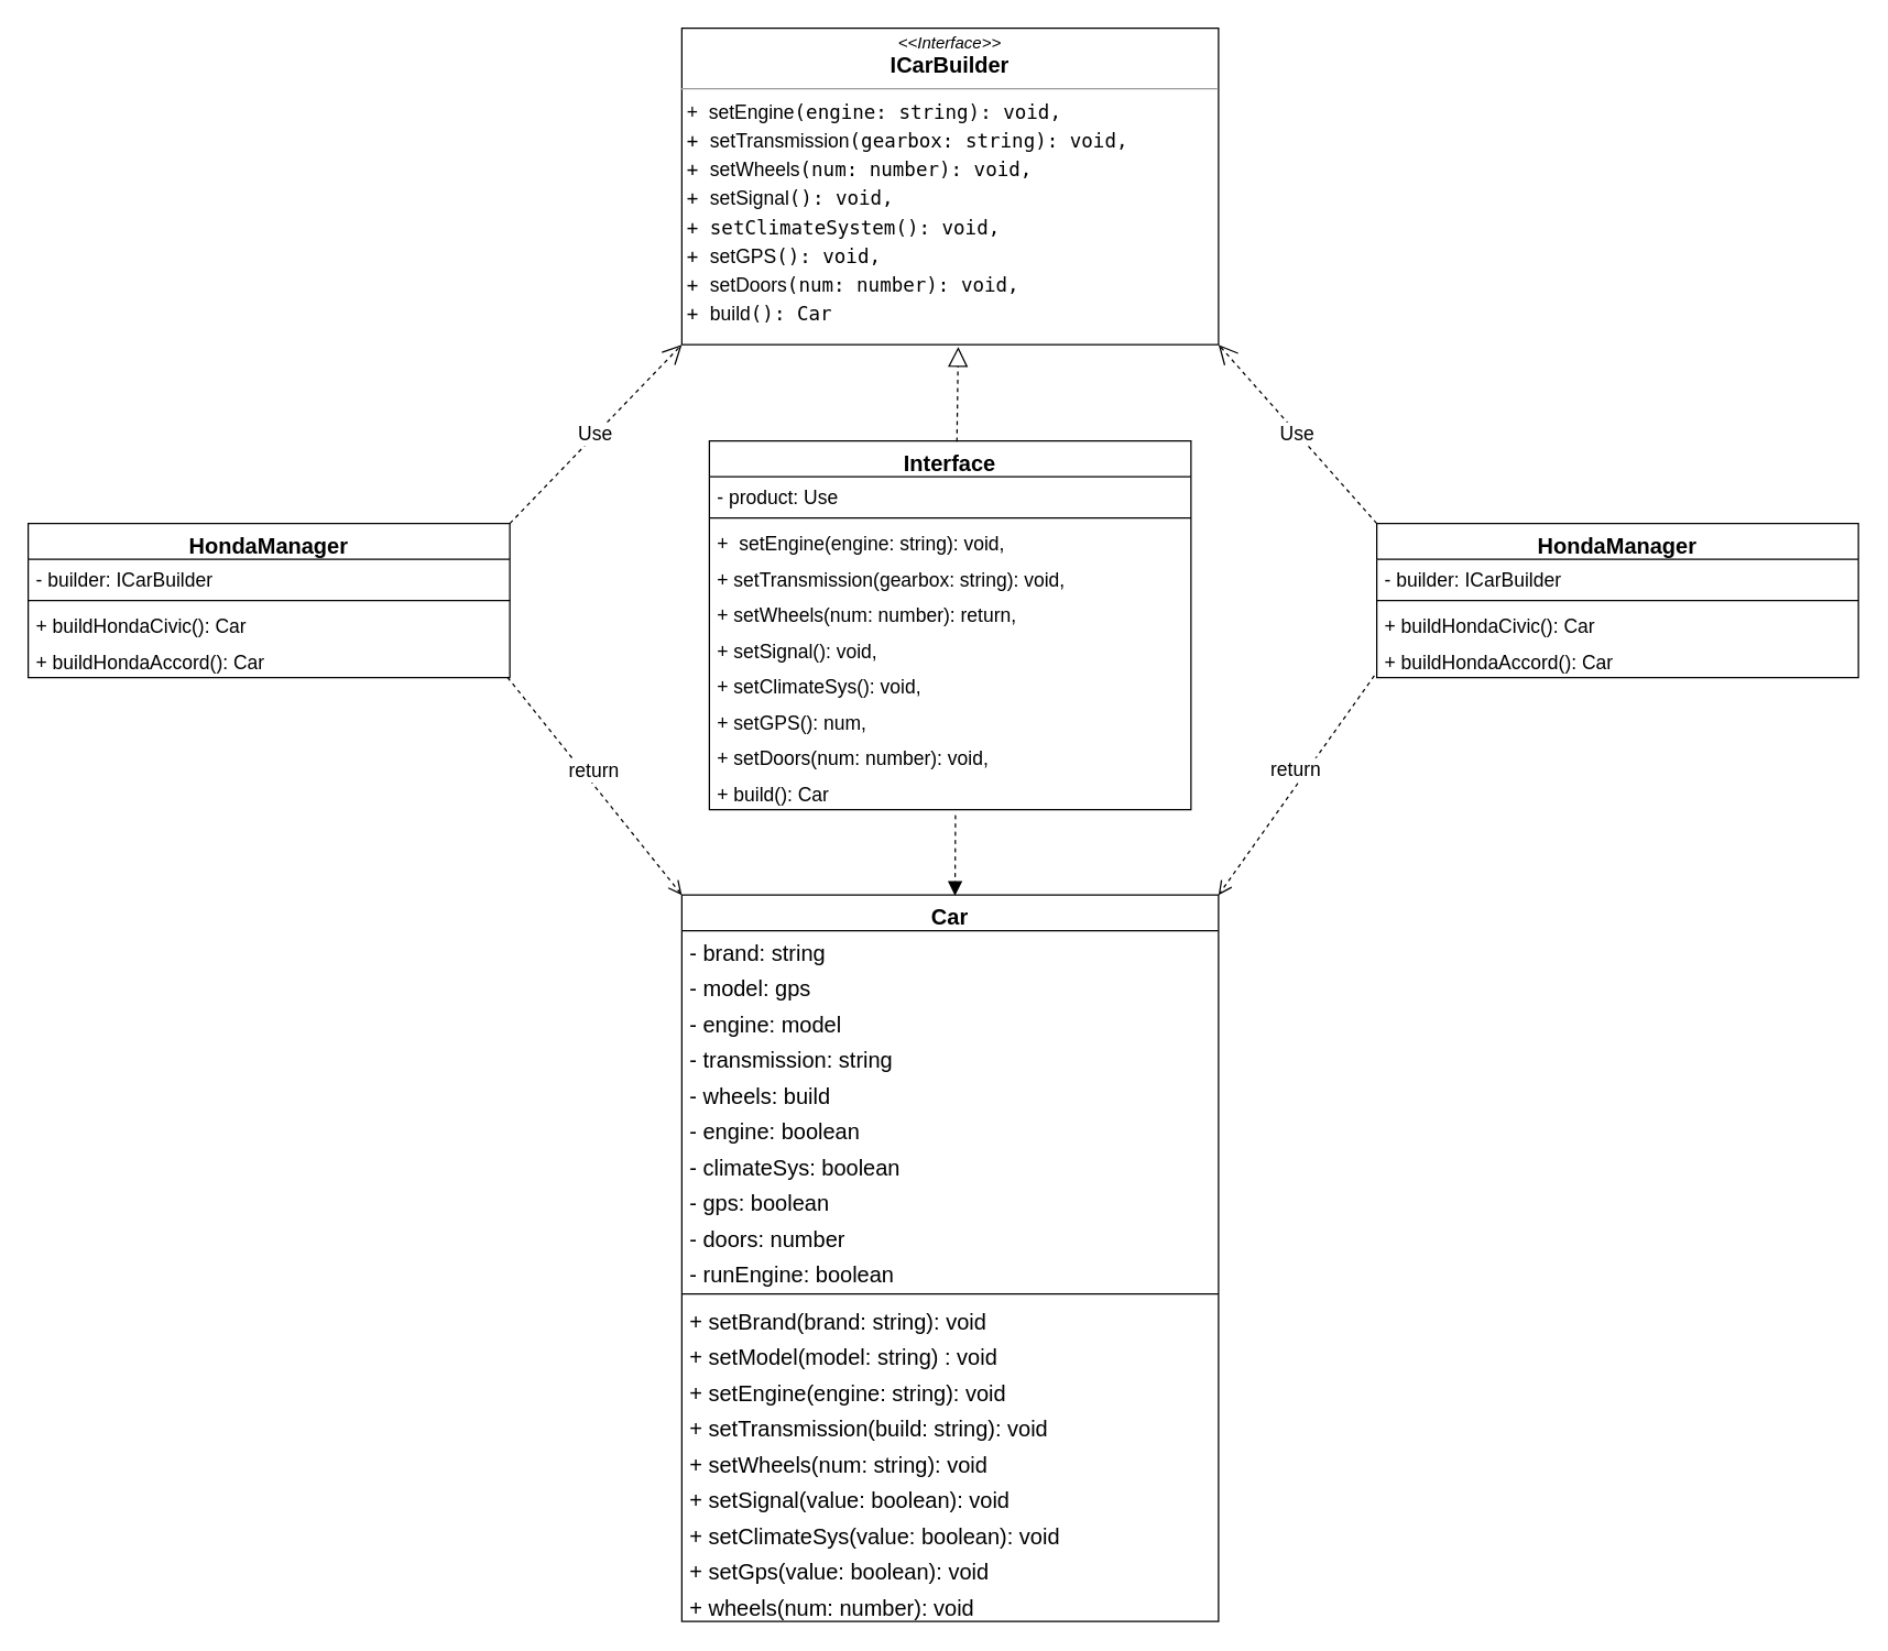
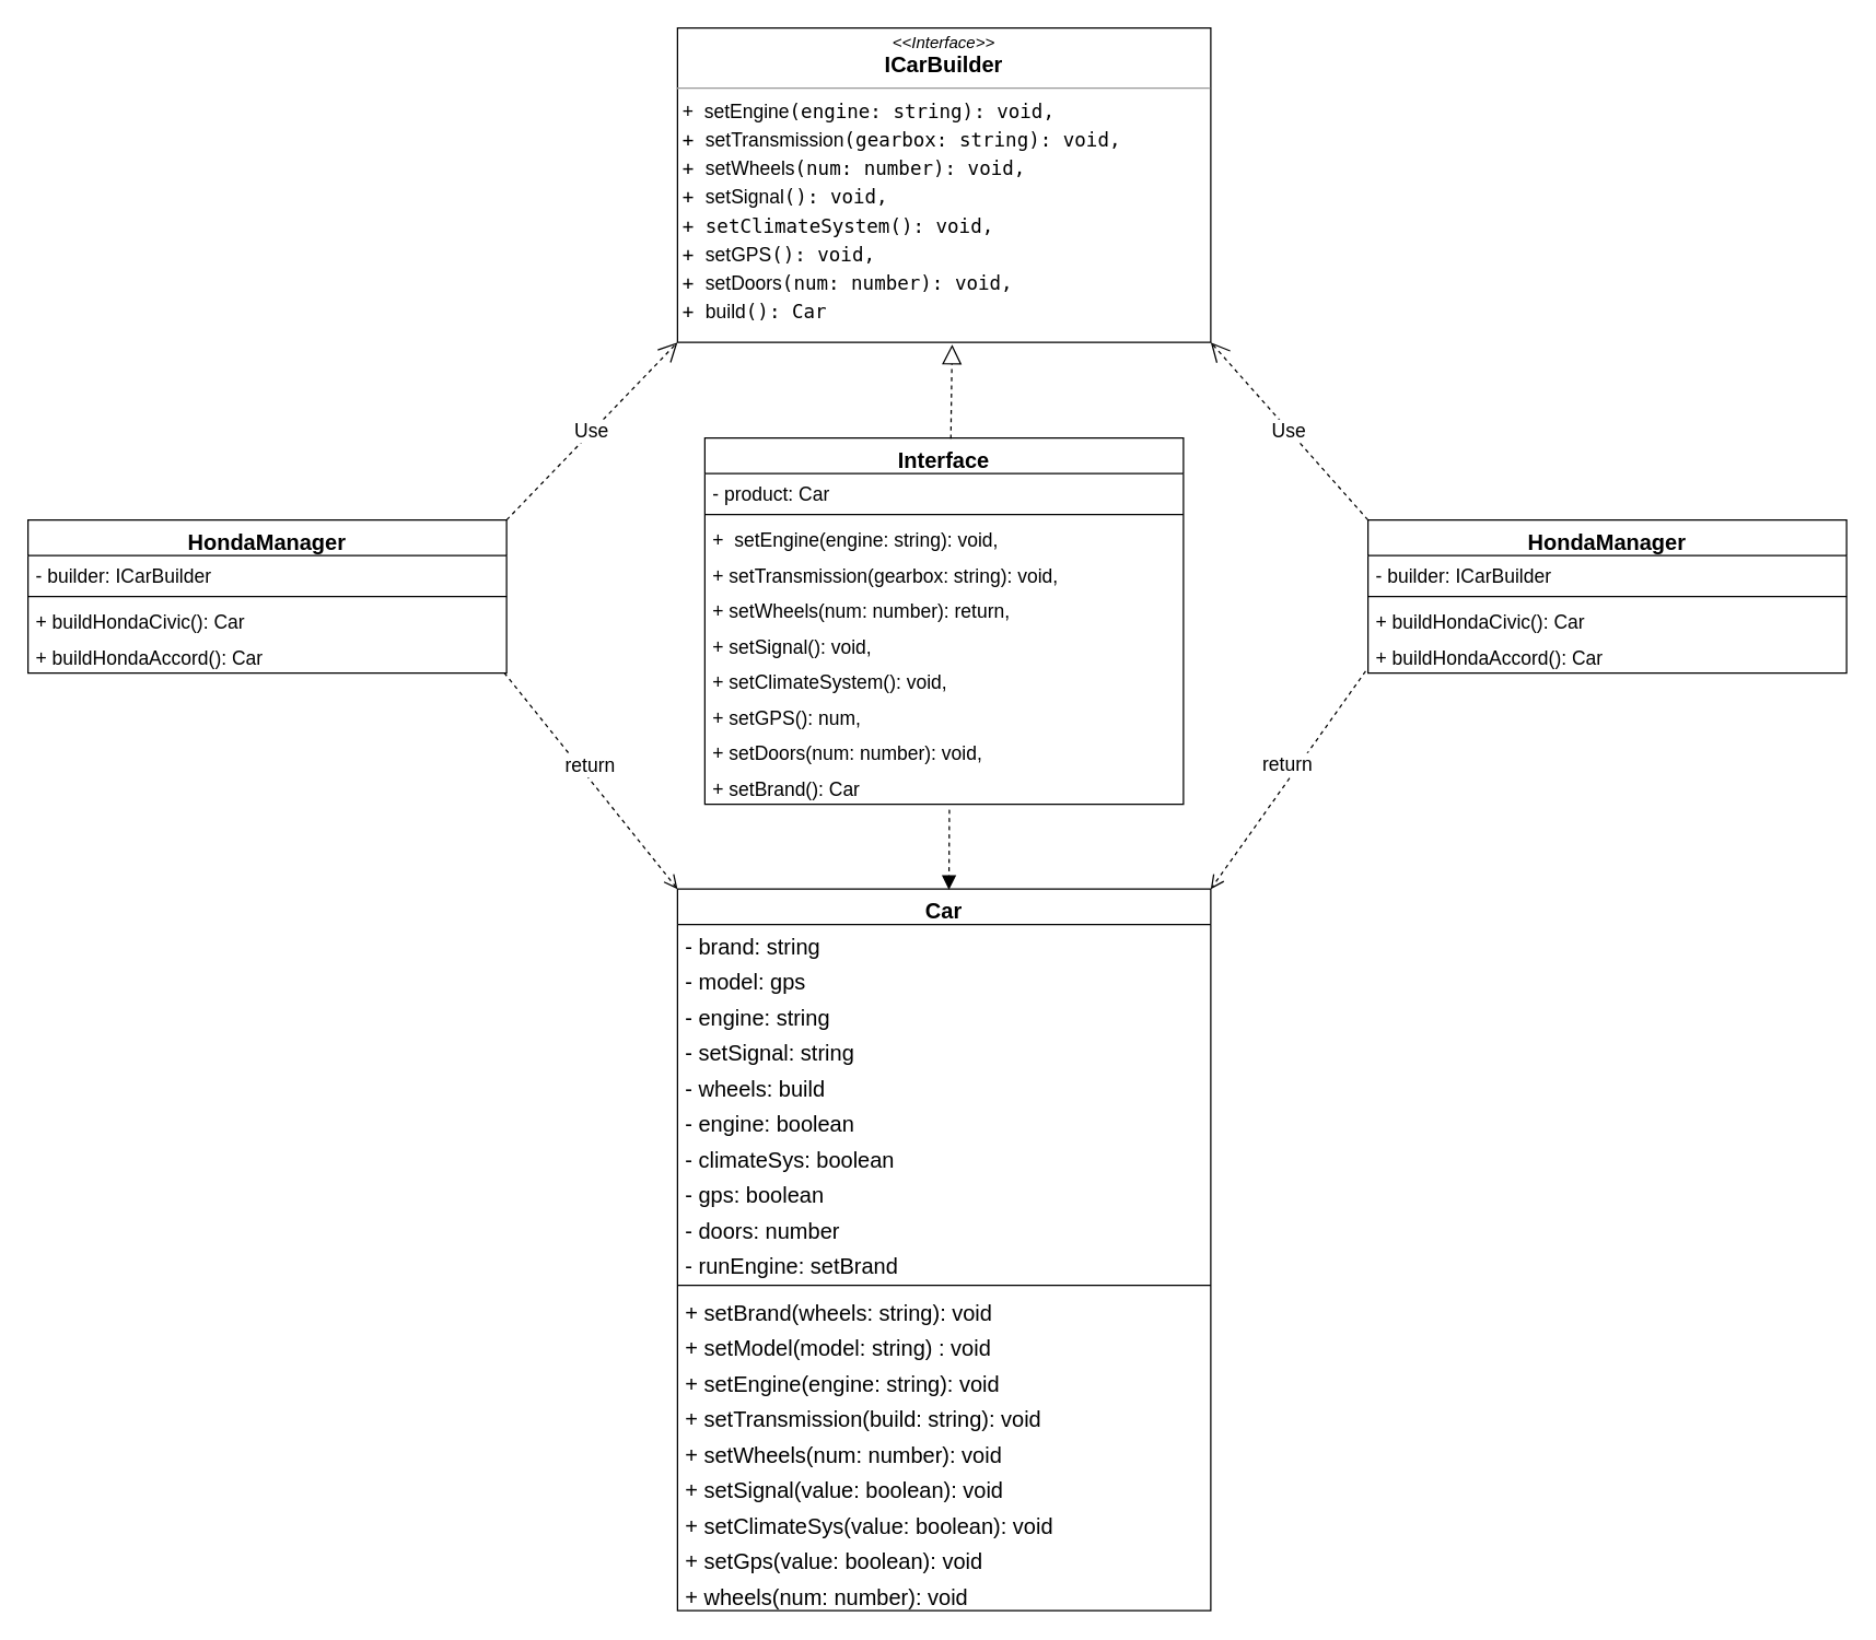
- <mxCell id="25" value="- product: Use" style="text;align=left;verticalAlign=top;spacingLeft=4;spacingRight=4;overflow=hidden;rotatable=0;points=[[0,0.5],[1,0.5]];portConstraint=eastwest;fontSize=14;" parent="24" vertex="1"><mxGeometry y="26" width="350" height="26" as="geometry" /></mxCell>
+ <mxCell id="25" value="- product: Car" style="text;align=left;verticalAlign=top;spacingLeft=4;spacingRight=4;overflow=hidden;rotatable=0;points=[[0,0.5],[1,0.5]];portConstraint=eastwest;fontSize=14;" parent="24" vertex="1"><mxGeometry y="26" width="350" height="26" as="geometry" /></mxCell>
- <mxCell id="31" value="+ setClimateSys(): void," style="text;strokeColor=none;fillColor=none;align=left;verticalAlign=top;spacingLeft=4;spacingRight=4;overflow=hidden;rotatable=0;points=[[0,0.5],[1,0.5]];portConstraint=eastwest;fontSize=14;" vertex="1" parent="24"><mxGeometry y="164" width="350" height="26" as="geometry" /></mxCell>
+ <mxCell id="31" value="+ setClimateSystem(): void," style="text;strokeColor=none;fillColor=none;align=left;verticalAlign=top;spacingLeft=4;spacingRight=4;overflow=hidden;rotatable=0;points=[[0,0.5],[1,0.5]];portConstraint=eastwest;fontSize=14;" vertex="1" parent="24"><mxGeometry y="164" width="350" height="26" as="geometry" /></mxCell>
- <mxCell id="34" value="+ build(): Car" style="text;strokeColor=none;fillColor=none;align=left;verticalAlign=top;spacingLeft=4;spacingRight=4;overflow=hidden;rotatable=0;points=[[0,0.5],[1,0.5]];portConstraint=eastwest;fontSize=14;" vertex="1" parent="24"><mxGeometry y="242" width="350" height="26" as="geometry" /></mxCell>
+ <mxCell id="34" value="+ setBrand(): Car" style="text;strokeColor=none;fillColor=none;align=left;verticalAlign=top;spacingLeft=4;spacingRight=4;overflow=hidden;rotatable=0;points=[[0,0.5],[1,0.5]];portConstraint=eastwest;fontSize=14;" vertex="1" parent="24"><mxGeometry y="242" width="350" height="26" as="geometry" /></mxCell>
- <mxCell id="6" value="- engine: model" style="text;align=left;verticalAlign=top;spacingLeft=4;spacingRight=4;overflow=hidden;rotatable=0;points=[[0,0.5],[1,0.5]];portConstraint=eastwest;fontSize=16;" parent="3" vertex="1"><mxGeometry y="78" width="390" height="26" as="geometry" /></mxCell>
+ <mxCell id="6" value="- engine: string" style="text;align=left;verticalAlign=top;spacingLeft=4;spacingRight=4;overflow=hidden;rotatable=0;points=[[0,0.5],[1,0.5]];portConstraint=eastwest;fontSize=16;" parent="3" vertex="1"><mxGeometry y="78" width="390" height="26" as="geometry" /></mxCell>
- <mxCell id="7" value="- transmission: string" style="text;align=left;verticalAlign=top;spacingLeft=4;spacingRight=4;overflow=hidden;rotatable=0;points=[[0,0.5],[1,0.5]];portConstraint=eastwest;fontSize=16;" parent="3" vertex="1"><mxGeometry y="104" width="390" height="26" as="geometry" /></mxCell>
+ <mxCell id="7" value="- setSignal: string" style="text;align=left;verticalAlign=top;spacingLeft=4;spacingRight=4;overflow=hidden;rotatable=0;points=[[0,0.5],[1,0.5]];portConstraint=eastwest;fontSize=16;" parent="3" vertex="1"><mxGeometry y="104" width="390" height="26" as="geometry" /></mxCell>
- <mxCell id="13" value="- runEngine: boolean" style="text;align=left;verticalAlign=top;spacingLeft=4;spacingRight=4;overflow=hidden;rotatable=0;points=[[0,0.5],[1,0.5]];portConstraint=eastwest;fontSize=16;" parent="3" vertex="1"><mxGeometry y="260" width="390" height="26" as="geometry" /></mxCell>
+ <mxCell id="13" value="- runEngine: setBrand" style="text;align=left;verticalAlign=top;spacingLeft=4;spacingRight=4;overflow=hidden;rotatable=0;points=[[0,0.5],[1,0.5]];portConstraint=eastwest;fontSize=16;" parent="3" vertex="1"><mxGeometry y="260" width="390" height="26" as="geometry" /></mxCell>
- <mxCell id="15" value="+ setBrand(brand: string): void&#10;" style="text;align=left;verticalAlign=top;spacingLeft=4;spacingRight=4;overflow=hidden;rotatable=0;points=[[0,0.5],[1,0.5]];portConstraint=eastwest;fontSize=16;" parent="3" vertex="1"><mxGeometry y="294" width="390" height="26" as="geometry" /></mxCell>
+ <mxCell id="15" value="+ setBrand(wheels: string): void&#10;" style="text;align=left;verticalAlign=top;spacingLeft=4;spacingRight=4;overflow=hidden;rotatable=0;points=[[0,0.5],[1,0.5]];portConstraint=eastwest;fontSize=16;" parent="3" vertex="1"><mxGeometry y="294" width="390" height="26" as="geometry" /></mxCell>
- <mxCell id="19" value="+ setWheels(num: string): void" style="text;align=left;verticalAlign=top;spacingLeft=4;spacingRight=4;overflow=hidden;rotatable=0;points=[[0,0.5],[1,0.5]];portConstraint=eastwest;fontSize=16;" parent="3" vertex="1"><mxGeometry y="398" width="390" height="26" as="geometry" /></mxCell>
+ <mxCell id="19" value="+ setWheels(num: number): void" style="text;align=left;verticalAlign=top;spacingLeft=4;spacingRight=4;overflow=hidden;rotatable=0;points=[[0,0.5],[1,0.5]];portConstraint=eastwest;fontSize=16;" parent="3" vertex="1"><mxGeometry y="398" width="390" height="26" as="geometry" /></mxCell>
